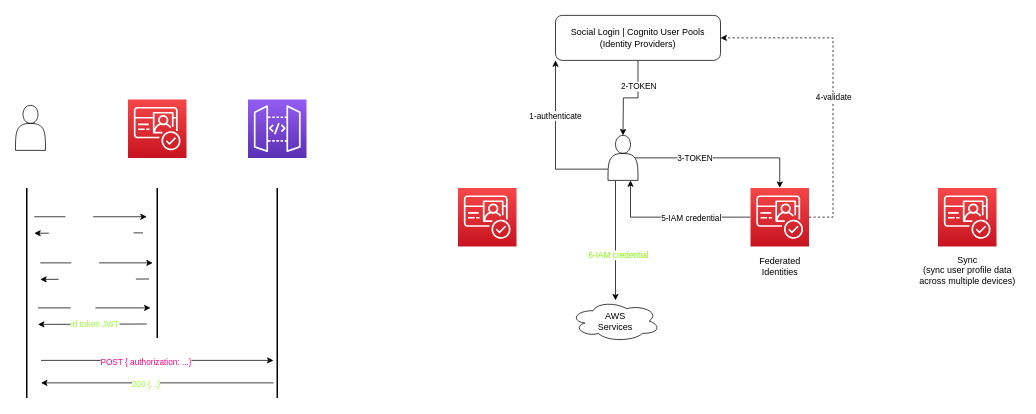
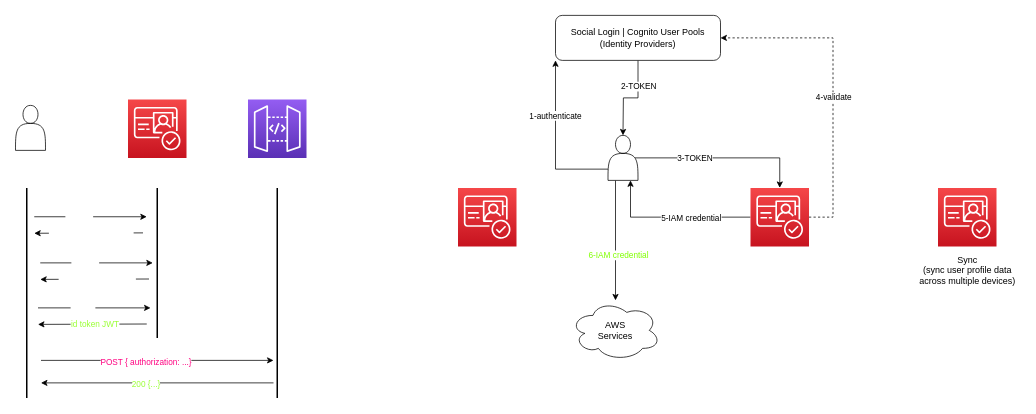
- <mxCell id="8" value="Federated&lt;br&gt;Identities" style="text;html=1;align=center;verticalAlign=middle;resizable=0;points=[];autosize=1;" vertex="1" parent="1"><mxGeometry x="1004" y="340" width="70" height="30" as="geometry" /></mxCell>
- <mxCell id="21" value="AWS&lt;br&gt;Services" style="ellipse;shape=cloud;whiteSpace=wrap;html=1;" vertex="1" parent="1"><mxGeometry x="760" y="400" width="120" height="55" as="geometry" /></mxCell>
+ <mxCell id="21" value="AWS&lt;br&gt;Services" style="ellipse;shape=cloud;whiteSpace=wrap;html=1;" vertex="1" parent="1"><mxGeometry x="760" y="400" width="120" height="80" as="geometry" /></mxCell>
